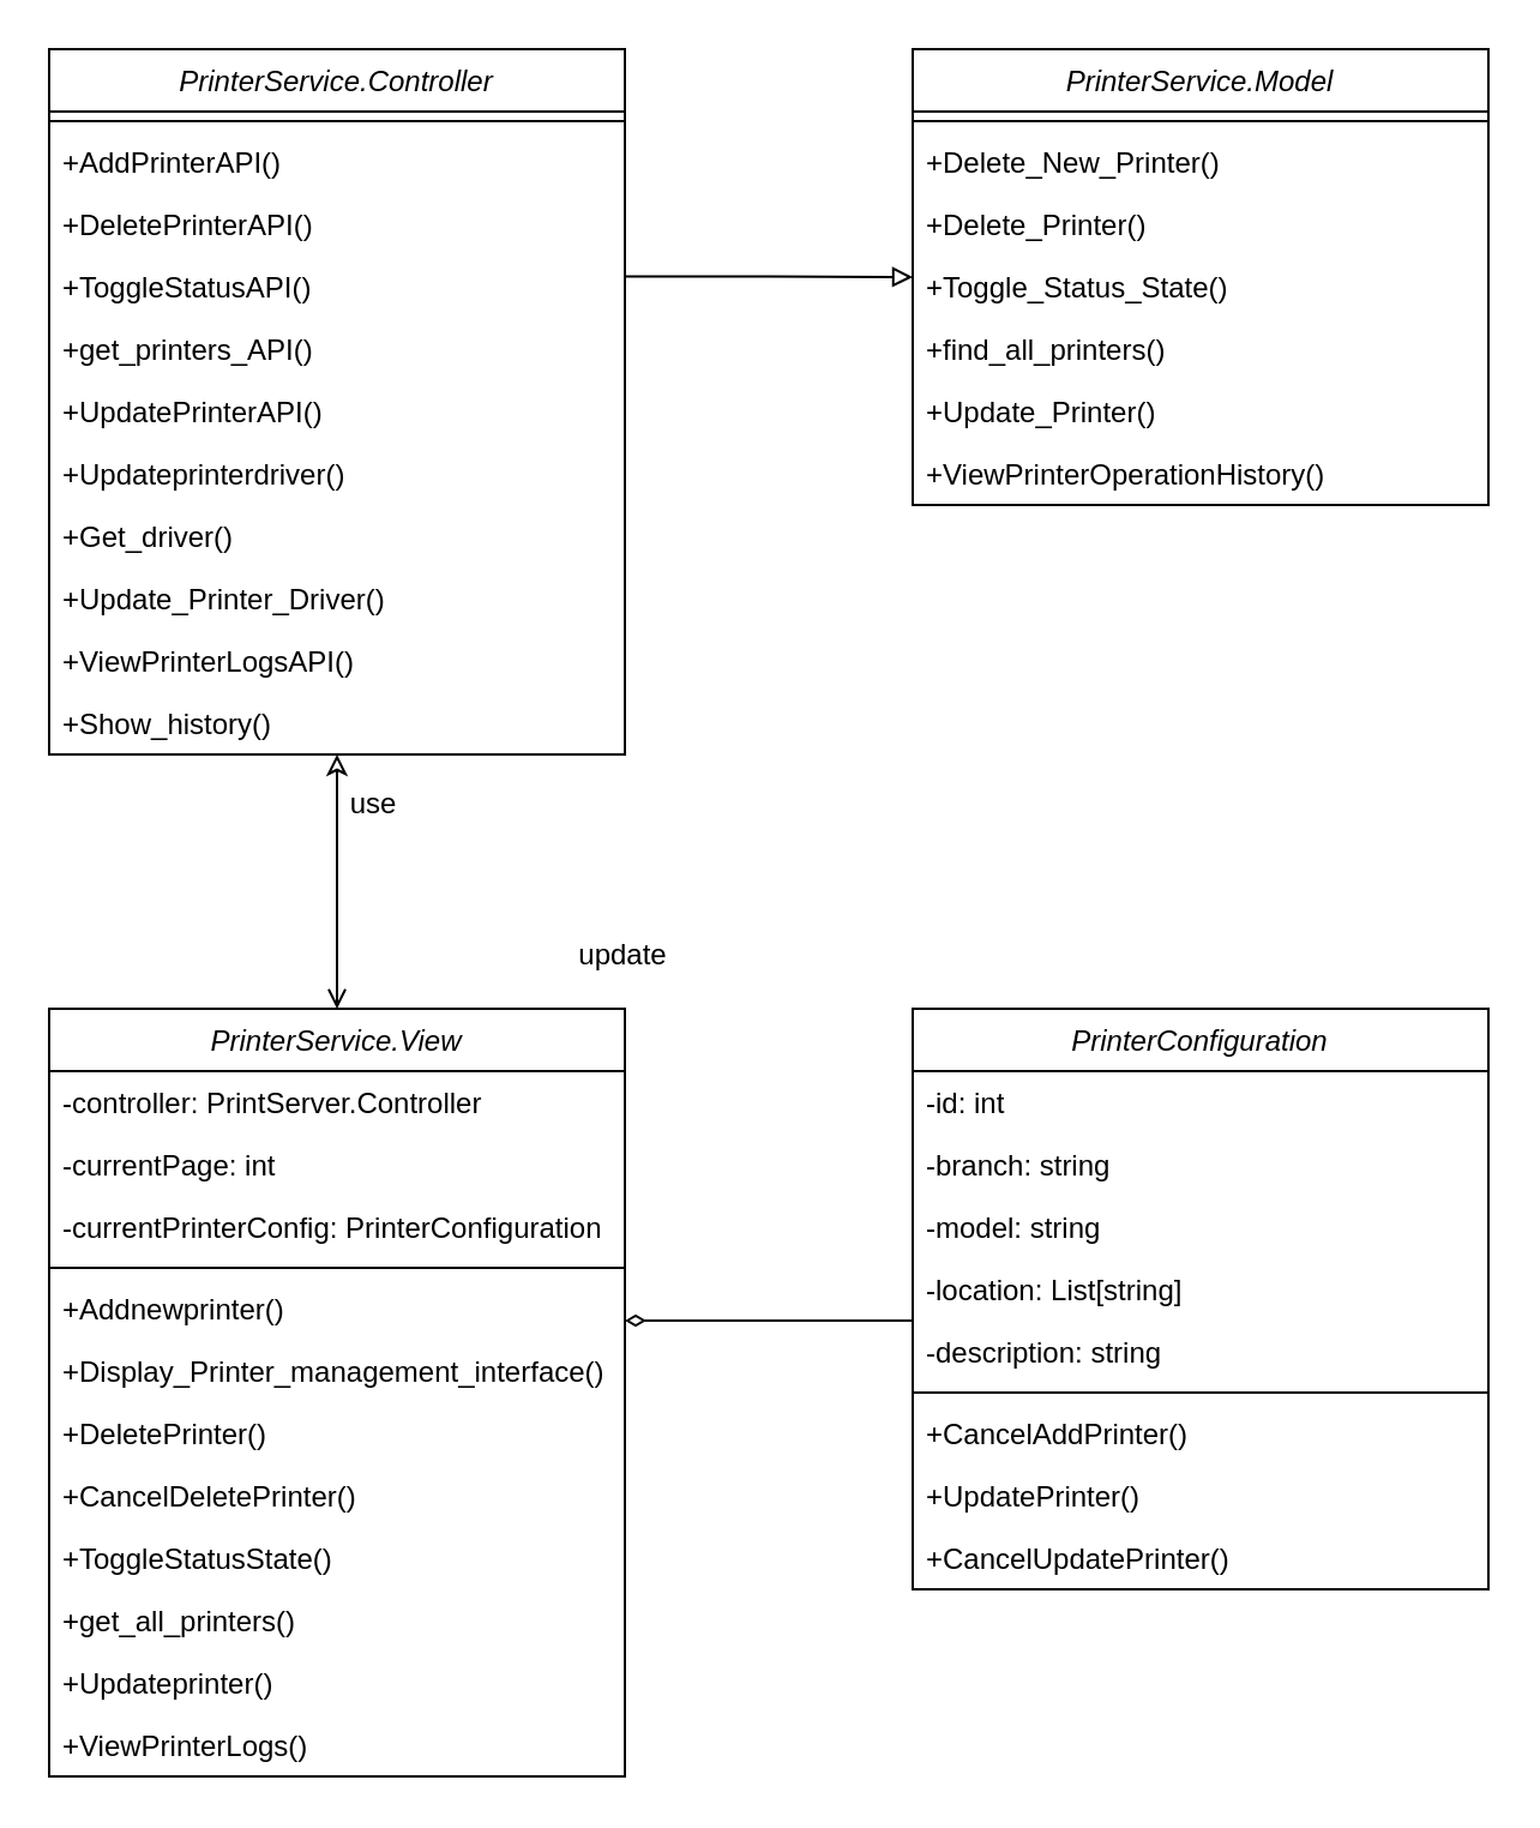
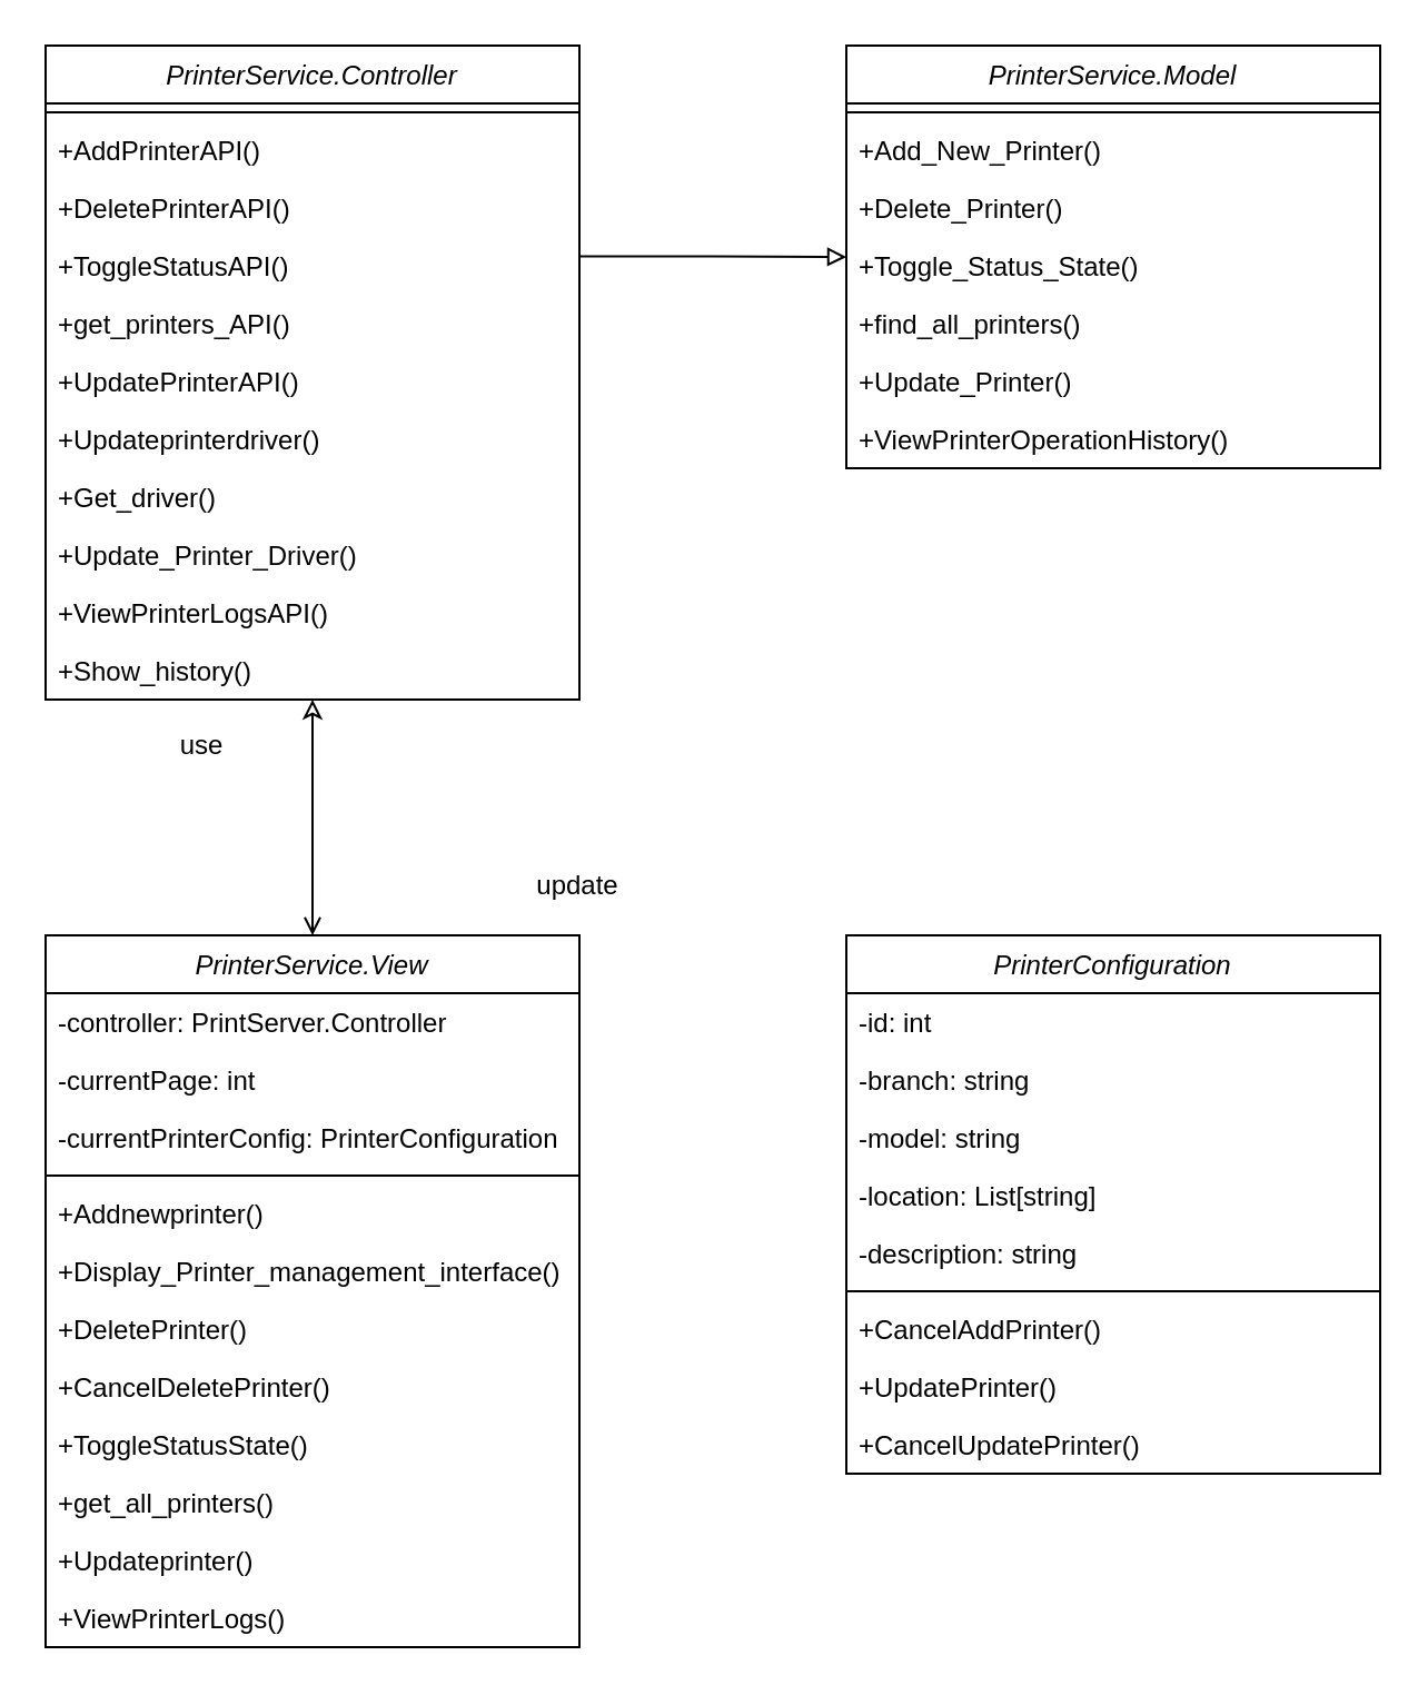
- <mxCell id="30" value="+Delete_New_Printer()" style="text;align=left;verticalAlign=top;spacingLeft=4;spacingRight=4;overflow=hidden;rotatable=0;points=[[0,0.5],[1,0.5]];portConstraint=eastwest;" vertex="1" parent="28"><mxGeometry y="34" width="240" height="26" as="geometry" /></mxCell>
+ <mxCell id="30" value="+Add_New_Printer()" style="text;align=left;verticalAlign=top;spacingLeft=4;spacingRight=4;overflow=hidden;rotatable=0;points=[[0,0.5],[1,0.5]];portConstraint=eastwest;" vertex="1" parent="28"><mxGeometry y="34" width="240" height="26" as="geometry" /></mxCell>
- <mxCell id="47" value="use" style="text;html=1;align=center;verticalAlign=middle;resizable=0;points=[];autosize=1;strokeColor=none;fillColor=none;" vertex="1" parent="1"><mxGeometry x="136" y="322" width="37" height="26" as="geometry" /></mxCell>
+ <mxCell id="47" value="use" style="text;html=1;align=center;verticalAlign=middle;resizable=0;points=[];autosize=1;strokeColor=none;fillColor=none;" vertex="1" parent="1"><mxGeometry x="71" y="322" width="37" height="26" as="geometry" /></mxCell>
- <mxCell id="48" style="edgeStyle=orthogonalEdgeStyle;rounded=0;orthogonalLoop=1;jettySize=auto;html=1;endArrow=diamondThin;endFill=0;strokeColor=#080808;strokeWidth=1;" edge="1" parent="1" source="36" target="3"><mxGeometry relative="1" as="geometry"><Array as="points"><mxPoint x="334" y="550" /><mxPoint x="334" y="550" /></Array></mxGeometry></mxCell>
